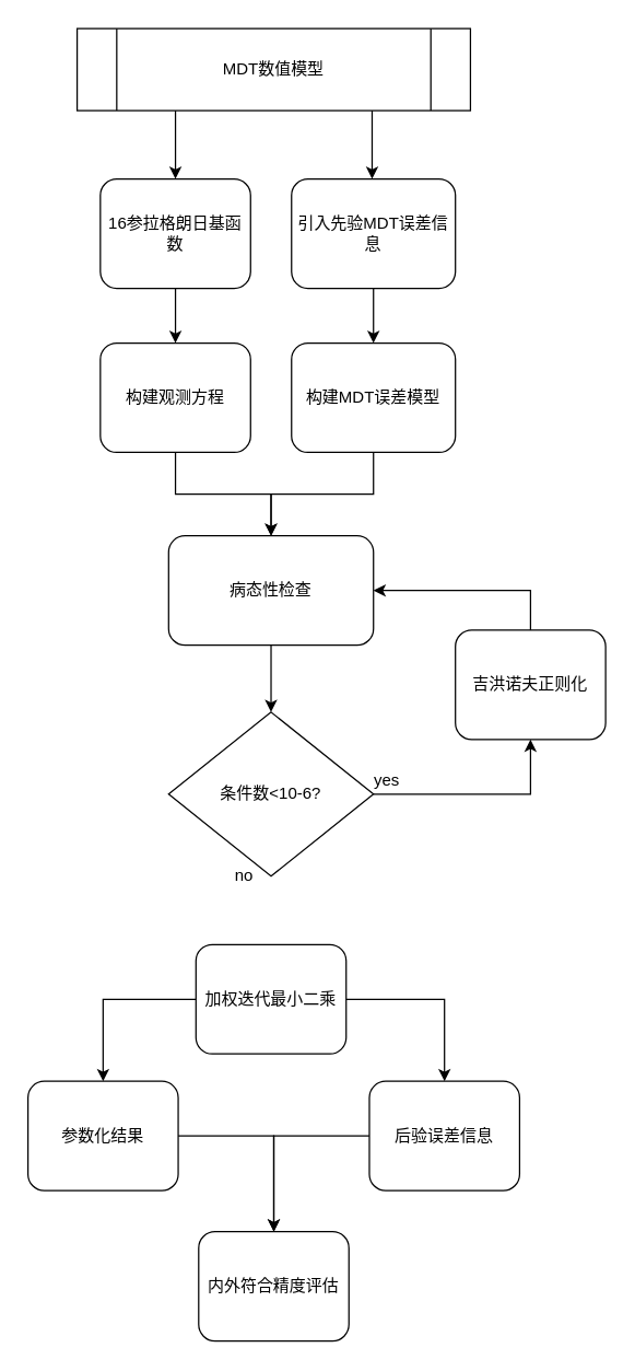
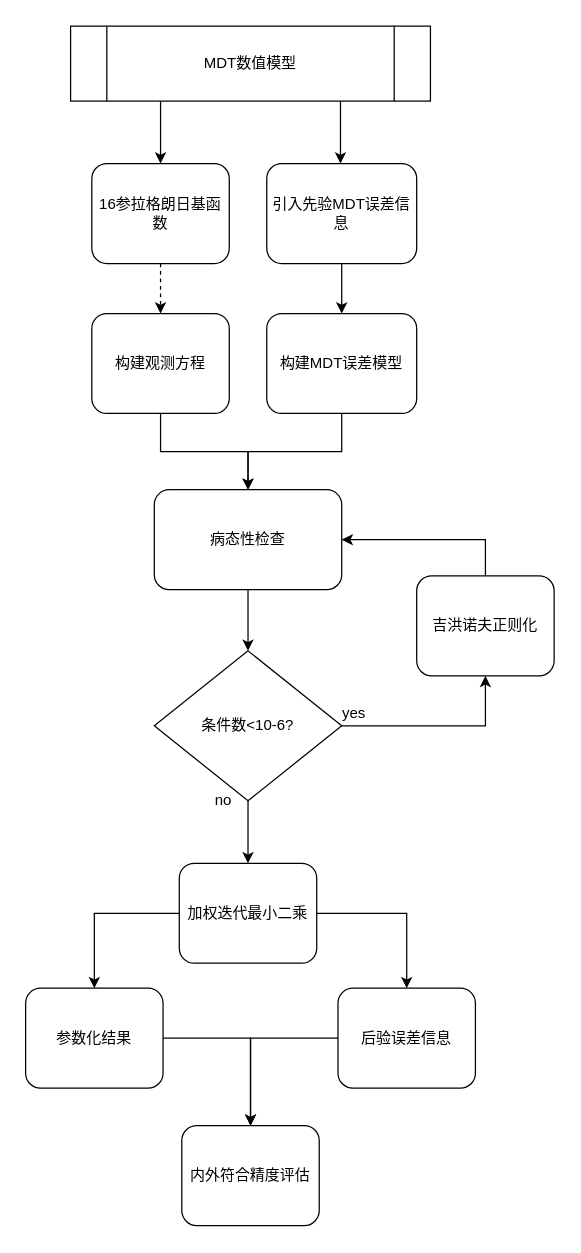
- <mxCell id="5" value="" style="edgeStyle=orthogonalEdgeStyle;rounded=0;orthogonalLoop=1;jettySize=auto;html=1;" edge="1" parent="1" source="6" target="8"><mxGeometry relative="1" as="geometry" /></mxCell>
+ <mxCell id="5" value="" style="edgeStyle=orthogonalEdgeStyle;rounded=0;orthogonalLoop=1;jettySize=auto;html=1;dashed=1;" edge="1" parent="1" source="6" target="8"><mxGeometry relative="1" as="geometry" /></mxCell>
+ <mxCell id="12" value="" style="edgeStyle=orthogonalEdgeStyle;rounded=0;orthogonalLoop=1;jettySize=auto;html=1;" edge="1" parent="1" source="13" target="16"><mxGeometry relative="1" as="geometry" /></mxCell>
